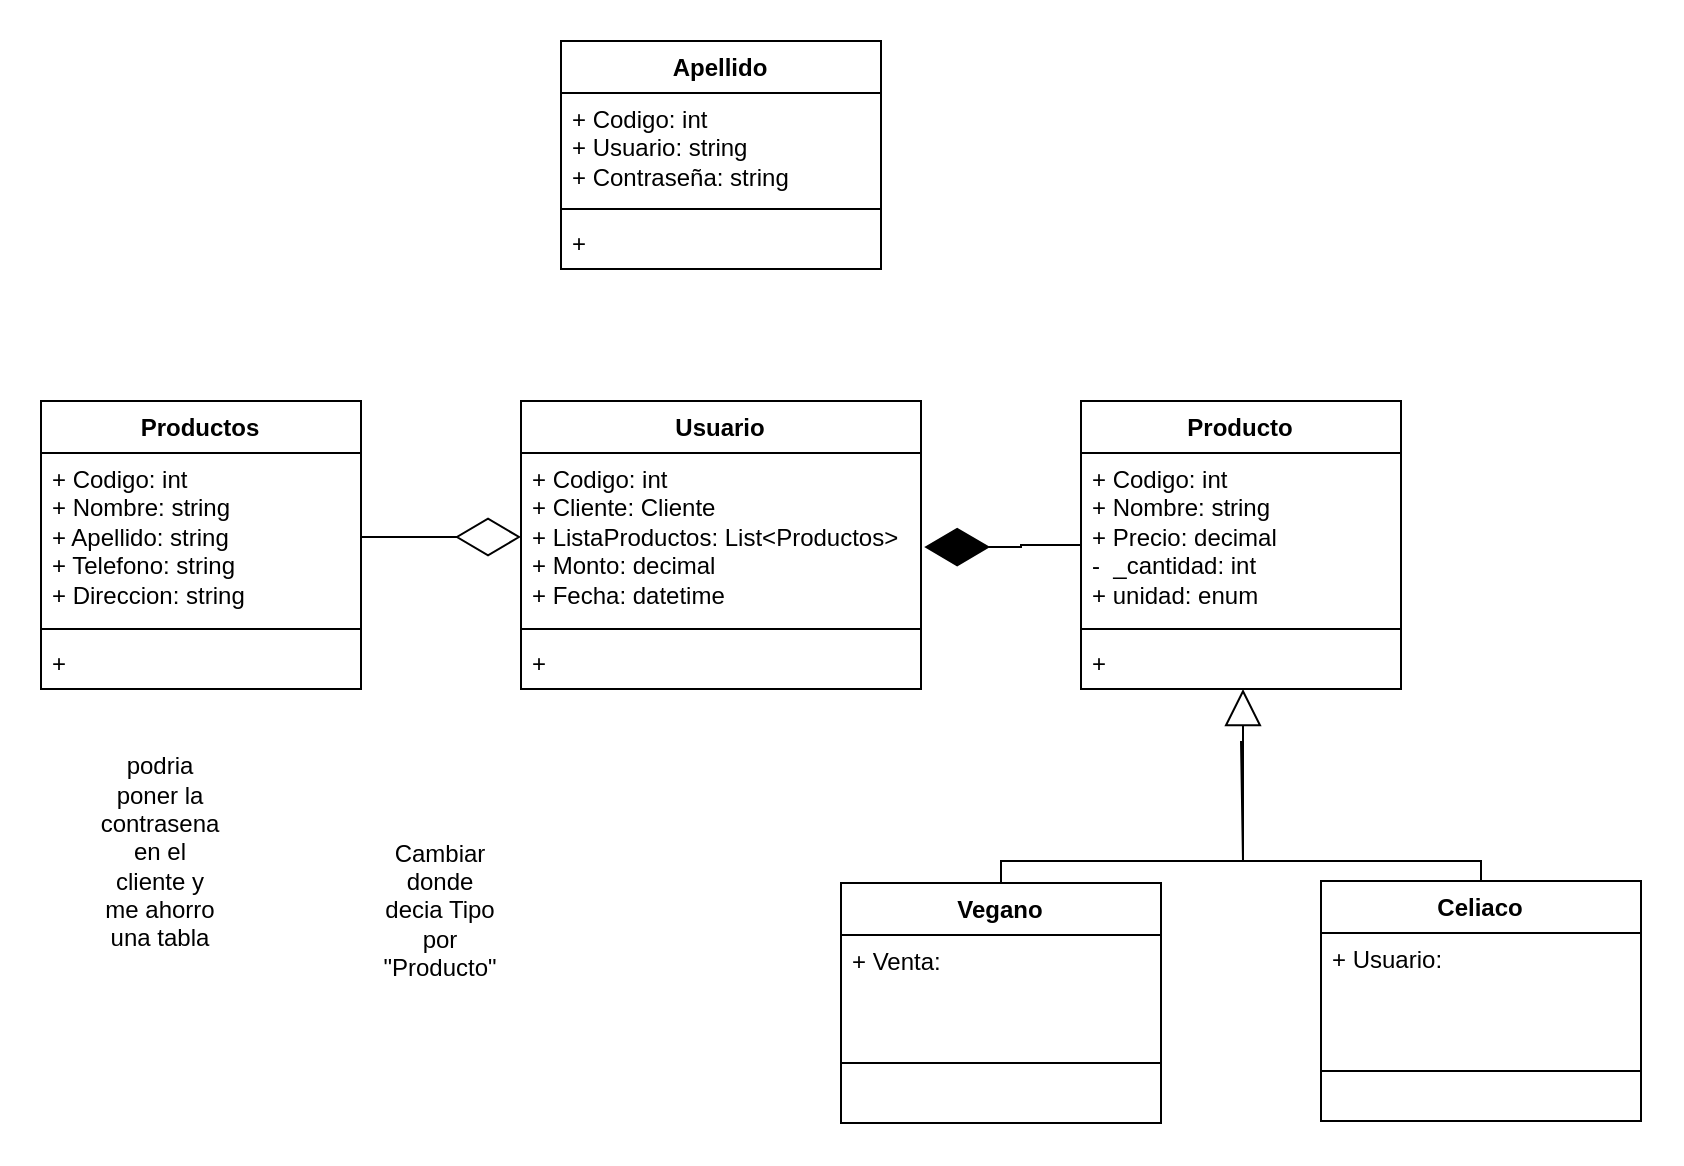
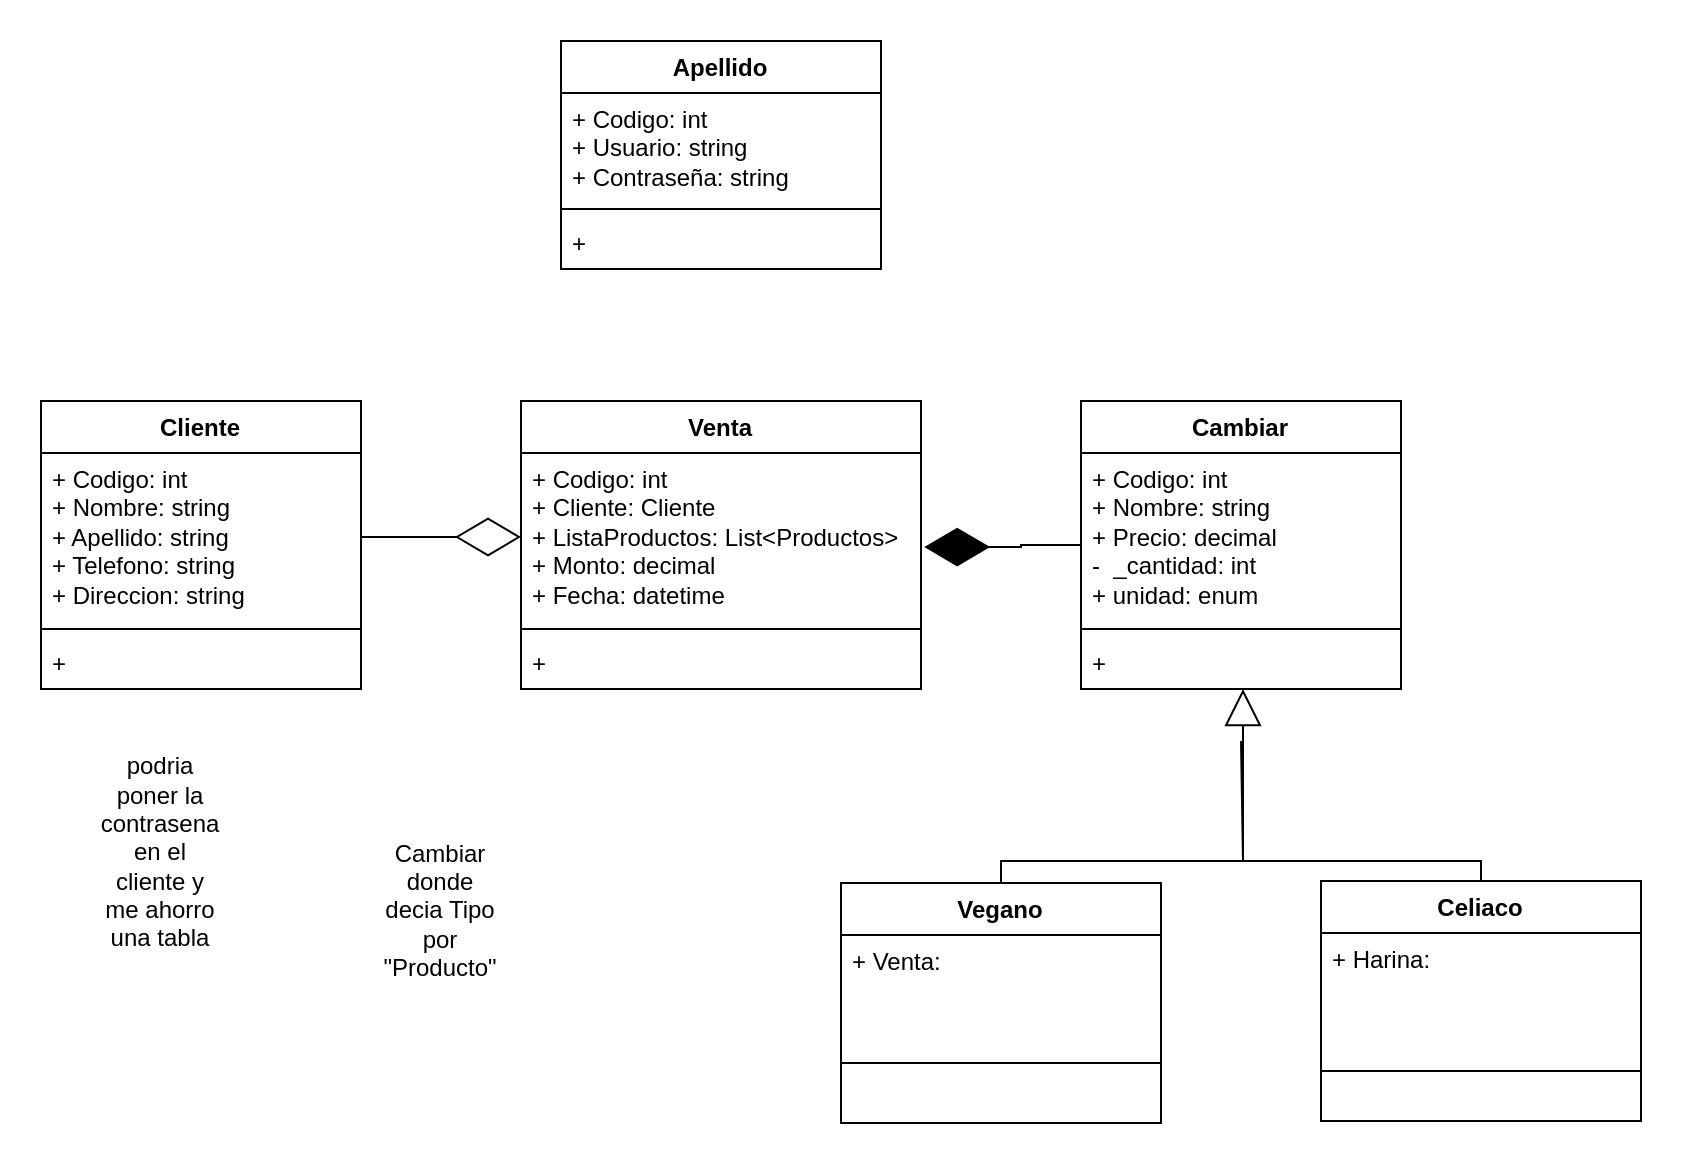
- <mxCell id="2" value="Productos" style="swimlane;fontStyle=1;align=center;verticalAlign=top;childLayout=stackLayout;horizontal=1;startSize=26;horizontalStack=0;resizeParent=1;resizeParentMax=0;resizeLast=0;collapsible=1;marginBottom=0;whiteSpace=wrap;html=1;" parent="1" vertex="1"><mxGeometry x="20" y="200" width="160" height="144" as="geometry" /></mxCell>
+ <mxCell id="2" value="Cliente" style="swimlane;fontStyle=1;align=center;verticalAlign=top;childLayout=stackLayout;horizontal=1;startSize=26;horizontalStack=0;resizeParent=1;resizeParentMax=0;resizeLast=0;collapsible=1;marginBottom=0;whiteSpace=wrap;html=1;" parent="1" vertex="1"><mxGeometry x="20" y="200" width="160" height="144" as="geometry" /></mxCell>
- <mxCell id="6" value="Usuario" style="swimlane;fontStyle=1;align=center;verticalAlign=top;childLayout=stackLayout;horizontal=1;startSize=26;horizontalStack=0;resizeParent=1;resizeParentMax=0;resizeLast=0;collapsible=1;marginBottom=0;whiteSpace=wrap;html=1;" parent="1" vertex="1"><mxGeometry x="260" y="200" width="200" height="144" as="geometry" /></mxCell>
+ <mxCell id="6" value="Venta" style="swimlane;fontStyle=1;align=center;verticalAlign=top;childLayout=stackLayout;horizontal=1;startSize=26;horizontalStack=0;resizeParent=1;resizeParentMax=0;resizeLast=0;collapsible=1;marginBottom=0;whiteSpace=wrap;html=1;" parent="1" vertex="1"><mxGeometry x="260" y="200" width="200" height="144" as="geometry" /></mxCell>
- <mxCell id="12" value="Producto" style="swimlane;fontStyle=1;align=center;verticalAlign=top;childLayout=stackLayout;horizontal=1;startSize=26;horizontalStack=0;resizeParent=1;resizeParentMax=0;resizeLast=0;collapsible=1;marginBottom=0;whiteSpace=wrap;html=1;" parent="1" vertex="1"><mxGeometry x="540" y="200" width="160" height="144" as="geometry" /></mxCell>
+ <mxCell id="12" value="Cambiar" style="swimlane;fontStyle=1;align=center;verticalAlign=top;childLayout=stackLayout;horizontal=1;startSize=26;horizontalStack=0;resizeParent=1;resizeParentMax=0;resizeLast=0;collapsible=1;marginBottom=0;whiteSpace=wrap;html=1;" parent="1" vertex="1"><mxGeometry x="540" y="200" width="160" height="144" as="geometry" /></mxCell>
- <mxCell id="18" value="+ Usuario:" style="text;strokeColor=none;fillColor=none;align=left;verticalAlign=top;spacingLeft=4;spacingRight=4;overflow=hidden;rotatable=0;points=[[0,0.5],[1,0.5]];portConstraint=eastwest;whiteSpace=wrap;html=1;" parent="16" vertex="1"><mxGeometry y="26" width="160" height="44" as="geometry" /></mxCell>
+ <mxCell id="18" value="+ Harina:" style="text;strokeColor=none;fillColor=none;align=left;verticalAlign=top;spacingLeft=4;spacingRight=4;overflow=hidden;rotatable=0;points=[[0,0.5],[1,0.5]];portConstraint=eastwest;whiteSpace=wrap;html=1;" parent="16" vertex="1"><mxGeometry y="26" width="160" height="44" as="geometry" /></mxCell>
